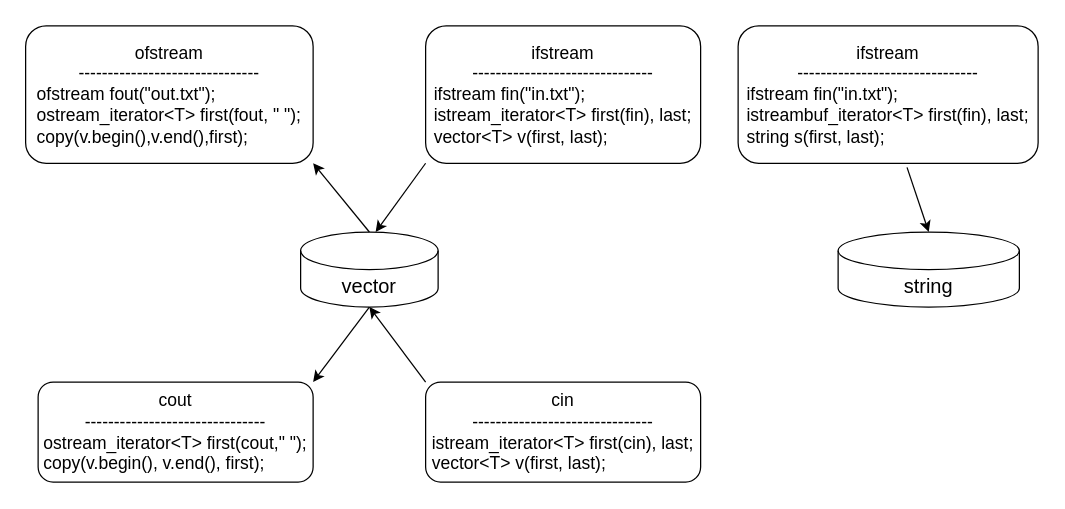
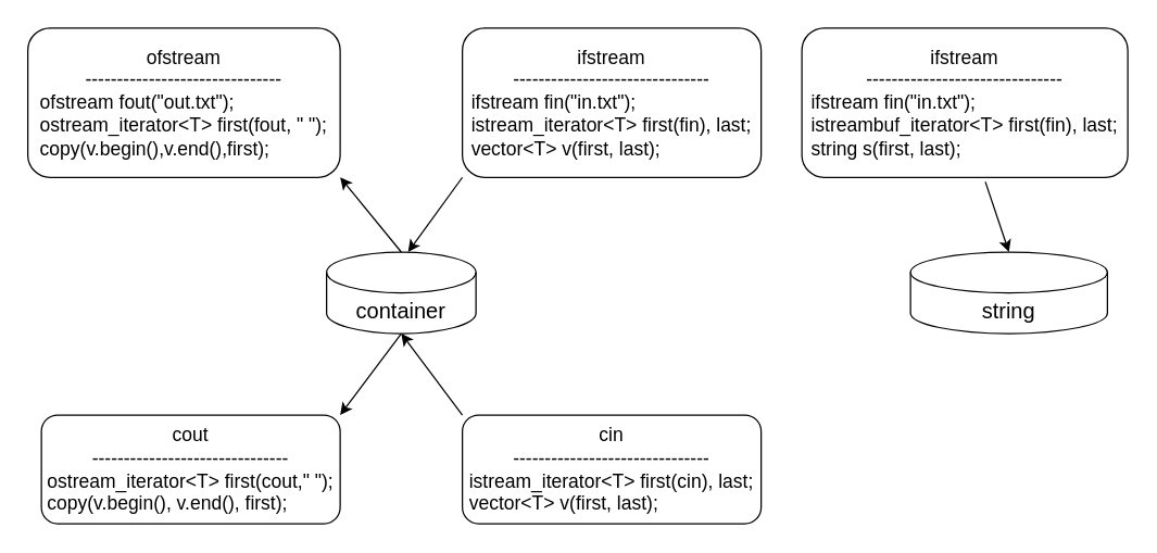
- <mxCell id="2" value="vector" style="shape=cylinder3;whiteSpace=wrap;html=1;boundedLbl=1;backgroundOutline=1;size=15;fontSize=16;" vertex="1" parent="1"><mxGeometry x="240" y="185" width="110" height="60" as="geometry" /></mxCell>
+ <mxCell id="2" value="container" style="shape=cylinder3;whiteSpace=wrap;html=1;boundedLbl=1;backgroundOutline=1;size=15;fontSize=16;" vertex="1" parent="1"><mxGeometry x="240" y="185" width="110" height="60" as="geometry" /></mxCell>
